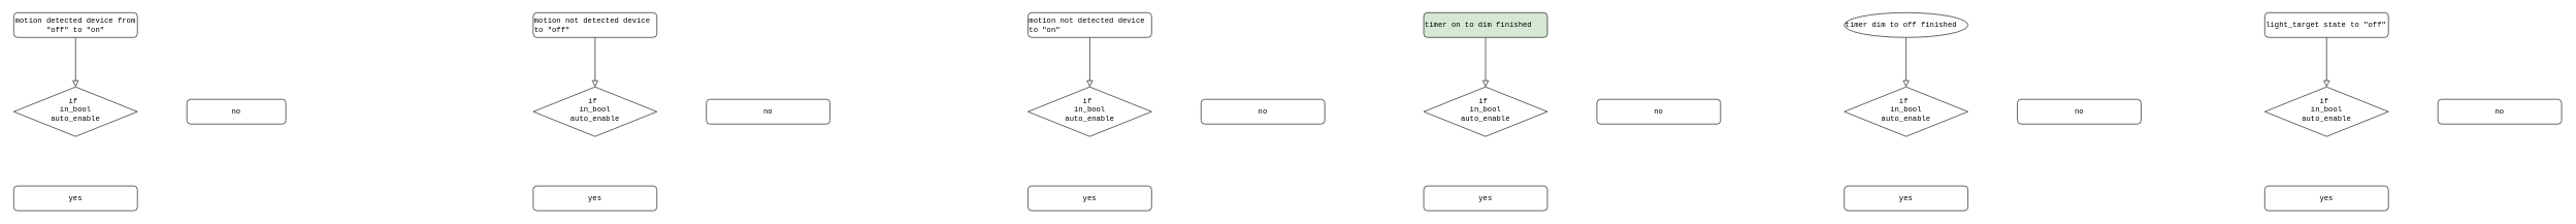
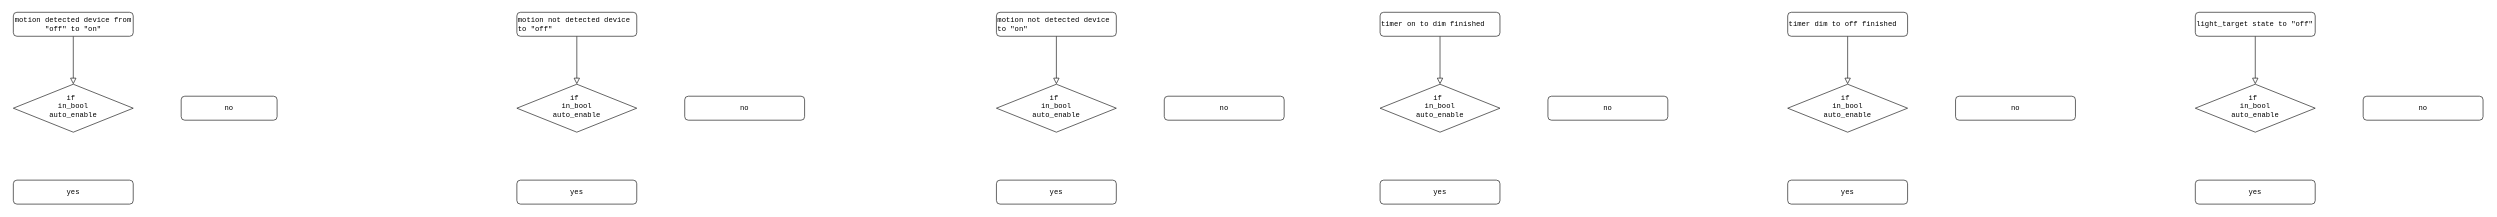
- <mxCell id="18" value="timer on to dim finished" style="rounded=1;whiteSpace=wrap;html=1;fontSize=12;glass=0;strokeWidth=1;shadow=0;align=left;convertToSvg=0;fontFamily=Courier New;fillColor=#d5e8d4;" vertex="1" parent="1"><mxGeometry x="2300" width="200" height="40" as="geometry" y="20" /></mxCell>
+ <mxCell id="18" value="timer on to dim finished" style="rounded=1;whiteSpace=wrap;html=1;fontSize=12;glass=0;strokeWidth=1;shadow=0;align=left;convertToSvg=0;fontFamily=Courier New;" vertex="1" parent="1"><mxGeometry x="2300" width="200" height="40" as="geometry" y="20" /></mxCell>
- <mxCell id="23" value="timer dim to off finished" style="ellipse;whiteSpace=wrap;html=1;fontSize=12;glass=0;strokeWidth=1;shadow=0;align=left;convertToSvg=0;fontFamily=Courier New;" vertex="1" parent="1"><mxGeometry x="2980" width="200" height="40" as="geometry" y="20" /></mxCell>
+ <mxCell id="23" value="timer dim to off finished" style="rounded=1;whiteSpace=wrap;html=1;fontSize=12;glass=0;strokeWidth=1;shadow=0;align=left;convertToSvg=0;fontFamily=Courier New;" vertex="1" parent="1"><mxGeometry x="2980" width="200" height="40" as="geometry" y="20" /></mxCell>
